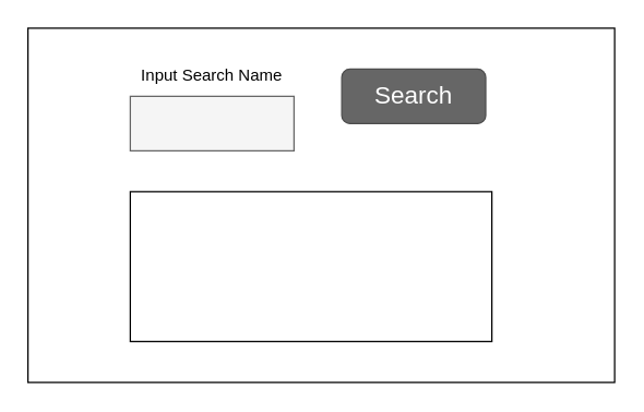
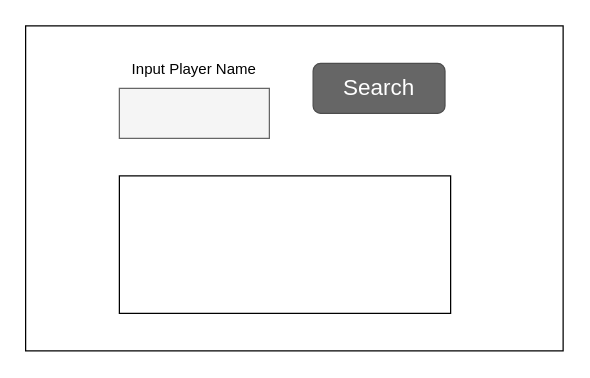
- <mxCell id="5" value="Input Search Name" style="text;html=1;strokeColor=none;fillColor=none;align=center;verticalAlign=middle;whiteSpace=wrap;rounded=0;" parent="4" vertex="1"><mxGeometry x="5" width="110" height="30" as="geometry" /></mxCell>
+ <mxCell id="5" value="Input Player Name" style="text;html=1;strokeColor=none;fillColor=none;align=center;verticalAlign=middle;whiteSpace=wrap;rounded=0;" parent="4" vertex="1"><mxGeometry x="5" width="110" height="30" as="geometry" /></mxCell>
